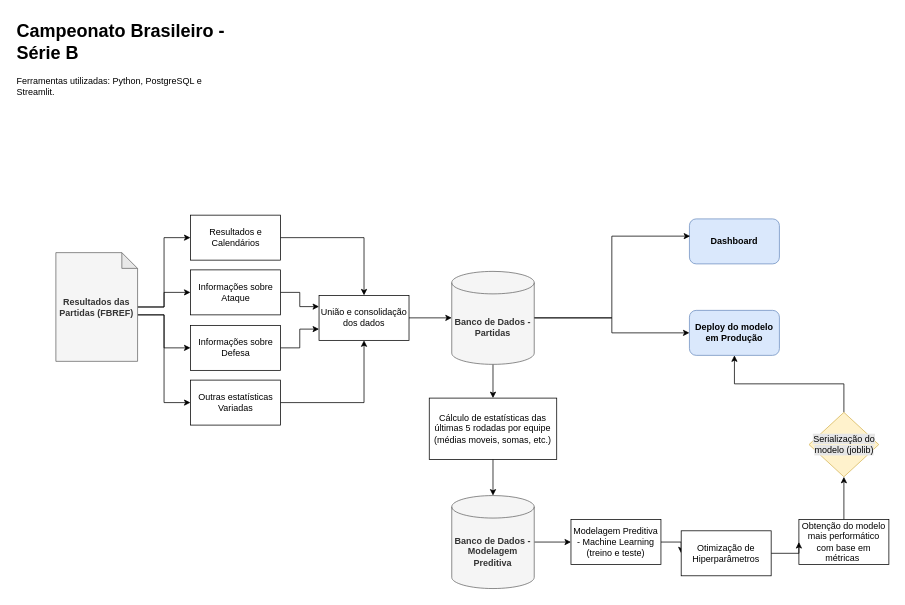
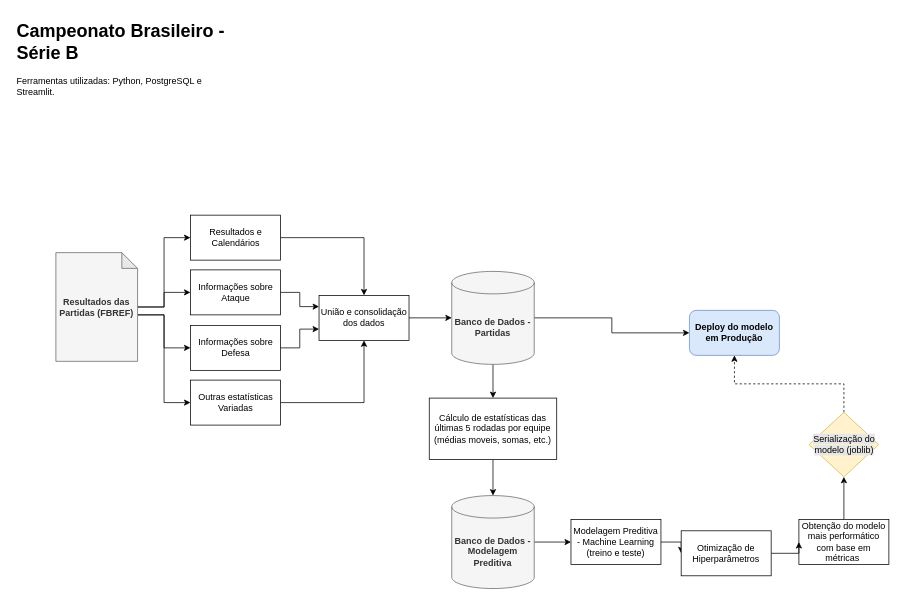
- <mxCell id="35" style="edgeStyle=orthogonalEdgeStyle;rounded=0;orthogonalLoop=1;jettySize=auto;html=1;exitX=1;exitY=0.5;exitDx=0;exitDy=0;exitPerimeter=0;entryX=0.008;entryY=0.383;entryDx=0;entryDy=0;entryPerimeter=0;" parent="1" source="19" target="20" edge="1"><mxGeometry relative="1" as="geometry" /></mxCell>
- <mxCell id="20" value="Dashboard" style="rounded=1;whiteSpace=wrap;html=1;fillColor=#dae8fc;strokeColor=#6c8ebf;fontStyle=1" parent="1" vertex="1"><mxGeometry x="919" y="291" width="120" height="60" as="geometry" /></mxCell>
- <mxCell id="25" style="edgeStyle=orthogonalEdgeStyle;rounded=0;orthogonalLoop=1;jettySize=auto;html=1;exitX=0.5;exitY=0;exitDx=0;exitDy=0;entryX=0.5;entryY=1;entryDx=0;entryDy=0;" parent="1" source="26" target="21" edge="1"><mxGeometry relative="1" as="geometry" /></mxCell>
+ <mxCell id="25" style="edgeStyle=orthogonalEdgeStyle;rounded=0;orthogonalLoop=1;jettySize=auto;html=1;exitX=0.5;exitY=0;exitDx=0;exitDy=0;entryX=0.5;entryY=1;entryDx=0;entryDy=0;dashed=1;" parent="1" source="26" target="21" edge="1"><mxGeometry relative="1" as="geometry" /></mxCell>
